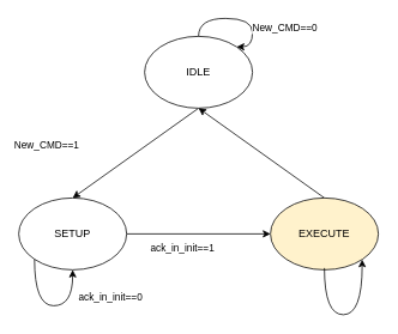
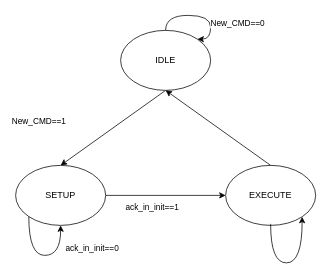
- <mxCell id="5" value="EXECUTE" style="ellipse;whiteSpace=wrap;html=1;fillColor=#fff2cc;" parent="1" vertex="1"><mxGeometry x="300" y="220" width="120" height="80" as="geometry" /></mxCell>
+ <mxCell id="5" value="EXECUTE" style="ellipse;whiteSpace=wrap;html=1;" parent="1" vertex="1"><mxGeometry x="300" y="220" width="120" height="80" as="geometry" /></mxCell>
